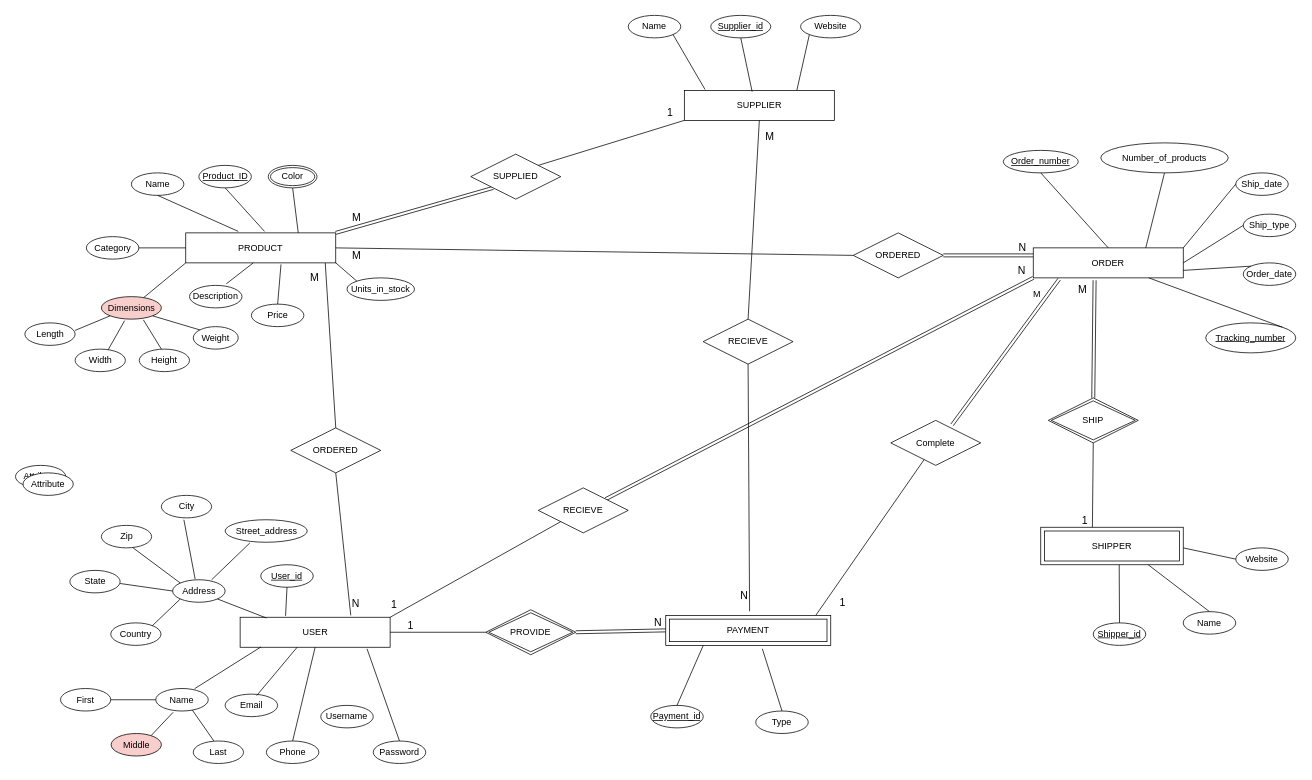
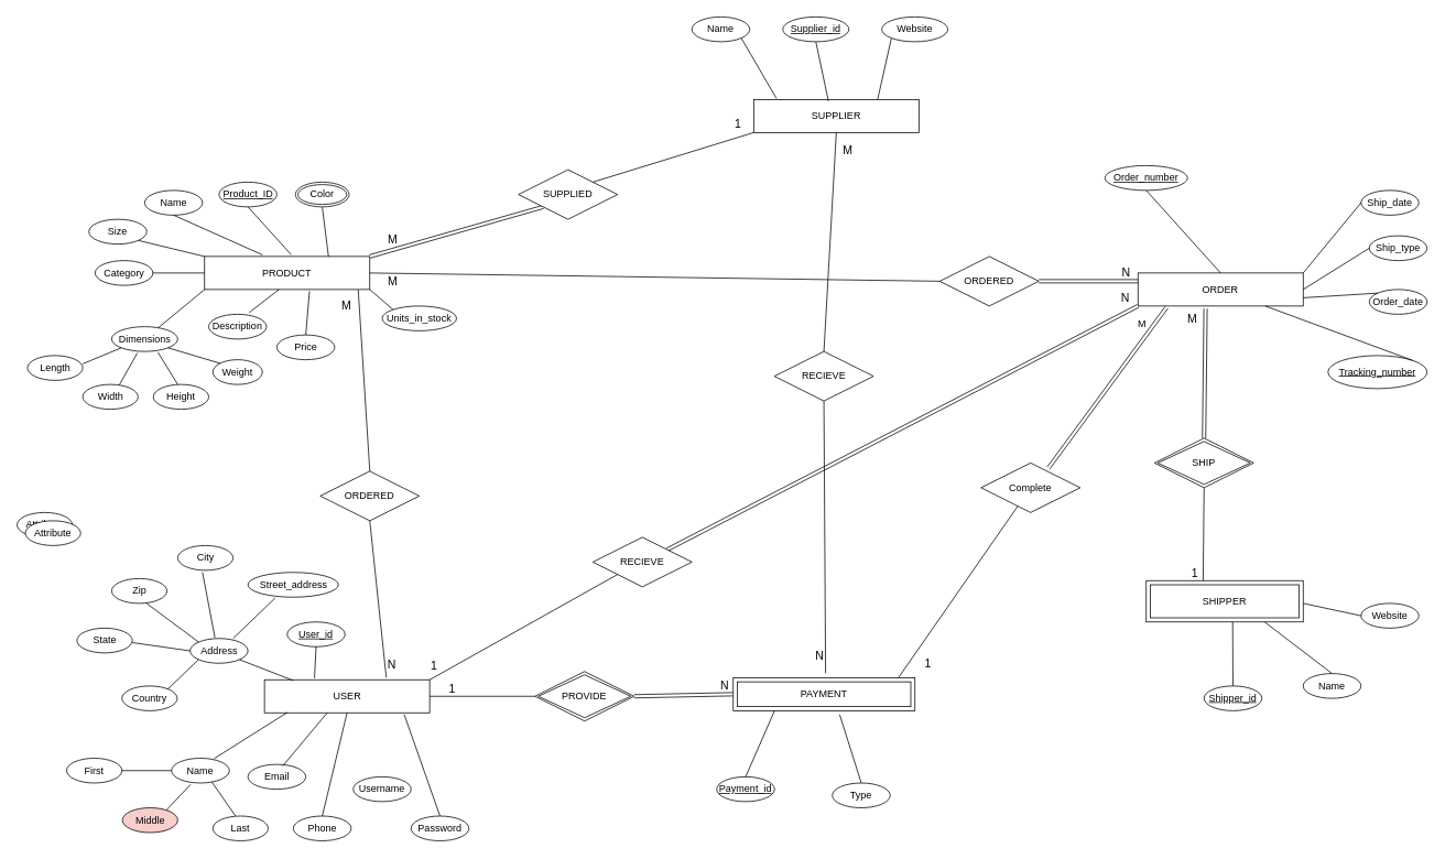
- <mxCell id="64" value="Number_of_products" style="ellipse;whiteSpace=wrap;html=1;align=center;" parent="1" vertex="1"><mxGeometry x="1467" y="190" width="170" height="40" as="geometry" /></mxCell>
+ <mxCell id="8" value="Size" style="ellipse;whiteSpace=wrap;html=1;align=center;" parent="1" vertex="1"><mxGeometry x="107" y="265" width="70" height="30" as="geometry" /></mxCell>
- <mxCell id="72" value="" style="endArrow=none;html=1;rounded=0;entryX=0.5;entryY=1;entryDx=0;entryDy=0;exitX=0.75;exitY=0;exitDx=0;exitDy=0;" parent="1" source="5" target="64" edge="1"><mxGeometry relative="1" as="geometry"><mxPoint x="1407" y="295" as="sourcePoint" /><mxPoint x="1567" y="295" as="targetPoint" /></mxGeometry></mxCell>
+ <mxCell id="21" value="" style="endArrow=none;html=1;rounded=0;entryX=1;entryY=1;entryDx=0;entryDy=0;exitX=0;exitY=0;exitDx=0;exitDy=0;" parent="1" source="2" target="8" edge="1"><mxGeometry relative="1" as="geometry"><mxPoint x="257" y="308" as="sourcePoint" /><mxPoint x="232" y="280" as="targetPoint" /></mxGeometry></mxCell>
- <mxCell id="13" value="Dimensions" style="ellipse;whiteSpace=wrap;html=1;align=center;fillColor=#f8cecc;" parent="1" vertex="1"><mxGeometry x="134.5" y="395" width="80" height="30" as="geometry" /></mxCell>
+ <mxCell id="13" value="Dimensions" style="ellipse;whiteSpace=wrap;html=1;align=center;" parent="1" vertex="1"><mxGeometry x="134.5" y="395" width="80" height="30" as="geometry" /></mxCell>
